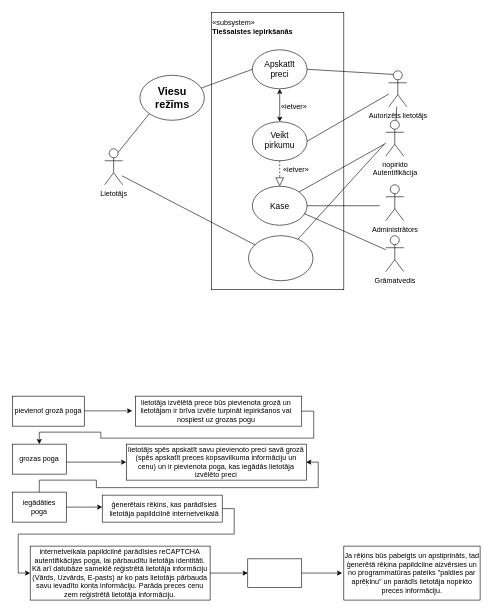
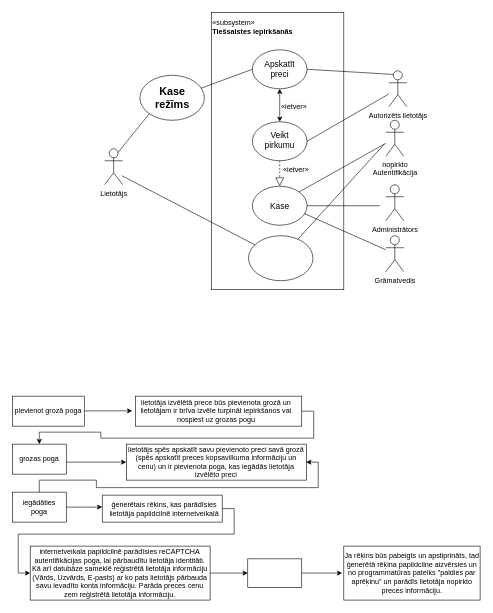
- <mxCell id="15" value="&lt;font&gt;&lt;b&gt;Viesu režīms&lt;/b&gt;&lt;/font&gt;" style="text;html=1;align=center;verticalAlign=middle;whiteSpace=wrap;rounded=0;fontSize=18;" parent="1" vertex="1"><mxGeometry x="251.5" y="142.5" width="70" height="40" as="geometry" /></mxCell>
+ <mxCell id="15" value="&lt;font&gt;&lt;b&gt;Kase režīms&lt;/b&gt;&lt;/font&gt;" style="text;html=1;align=center;verticalAlign=middle;whiteSpace=wrap;rounded=0;fontSize=18;" parent="1" vertex="1"><mxGeometry x="251.5" y="142.5" width="70" height="40" as="geometry" /></mxCell>
- <mxCell id="11" value="" style="endArrow=none;html=1;rounded=0;" parent="1" source="6" target="9" edge="1"><mxGeometry width="50" height="50" relative="1" as="geometry"><mxPoint x="492.75" y="122.5" as="sourcePoint" /><mxPoint x="622.75" y="92.5" as="targetPoint" /></mxGeometry></mxCell>
